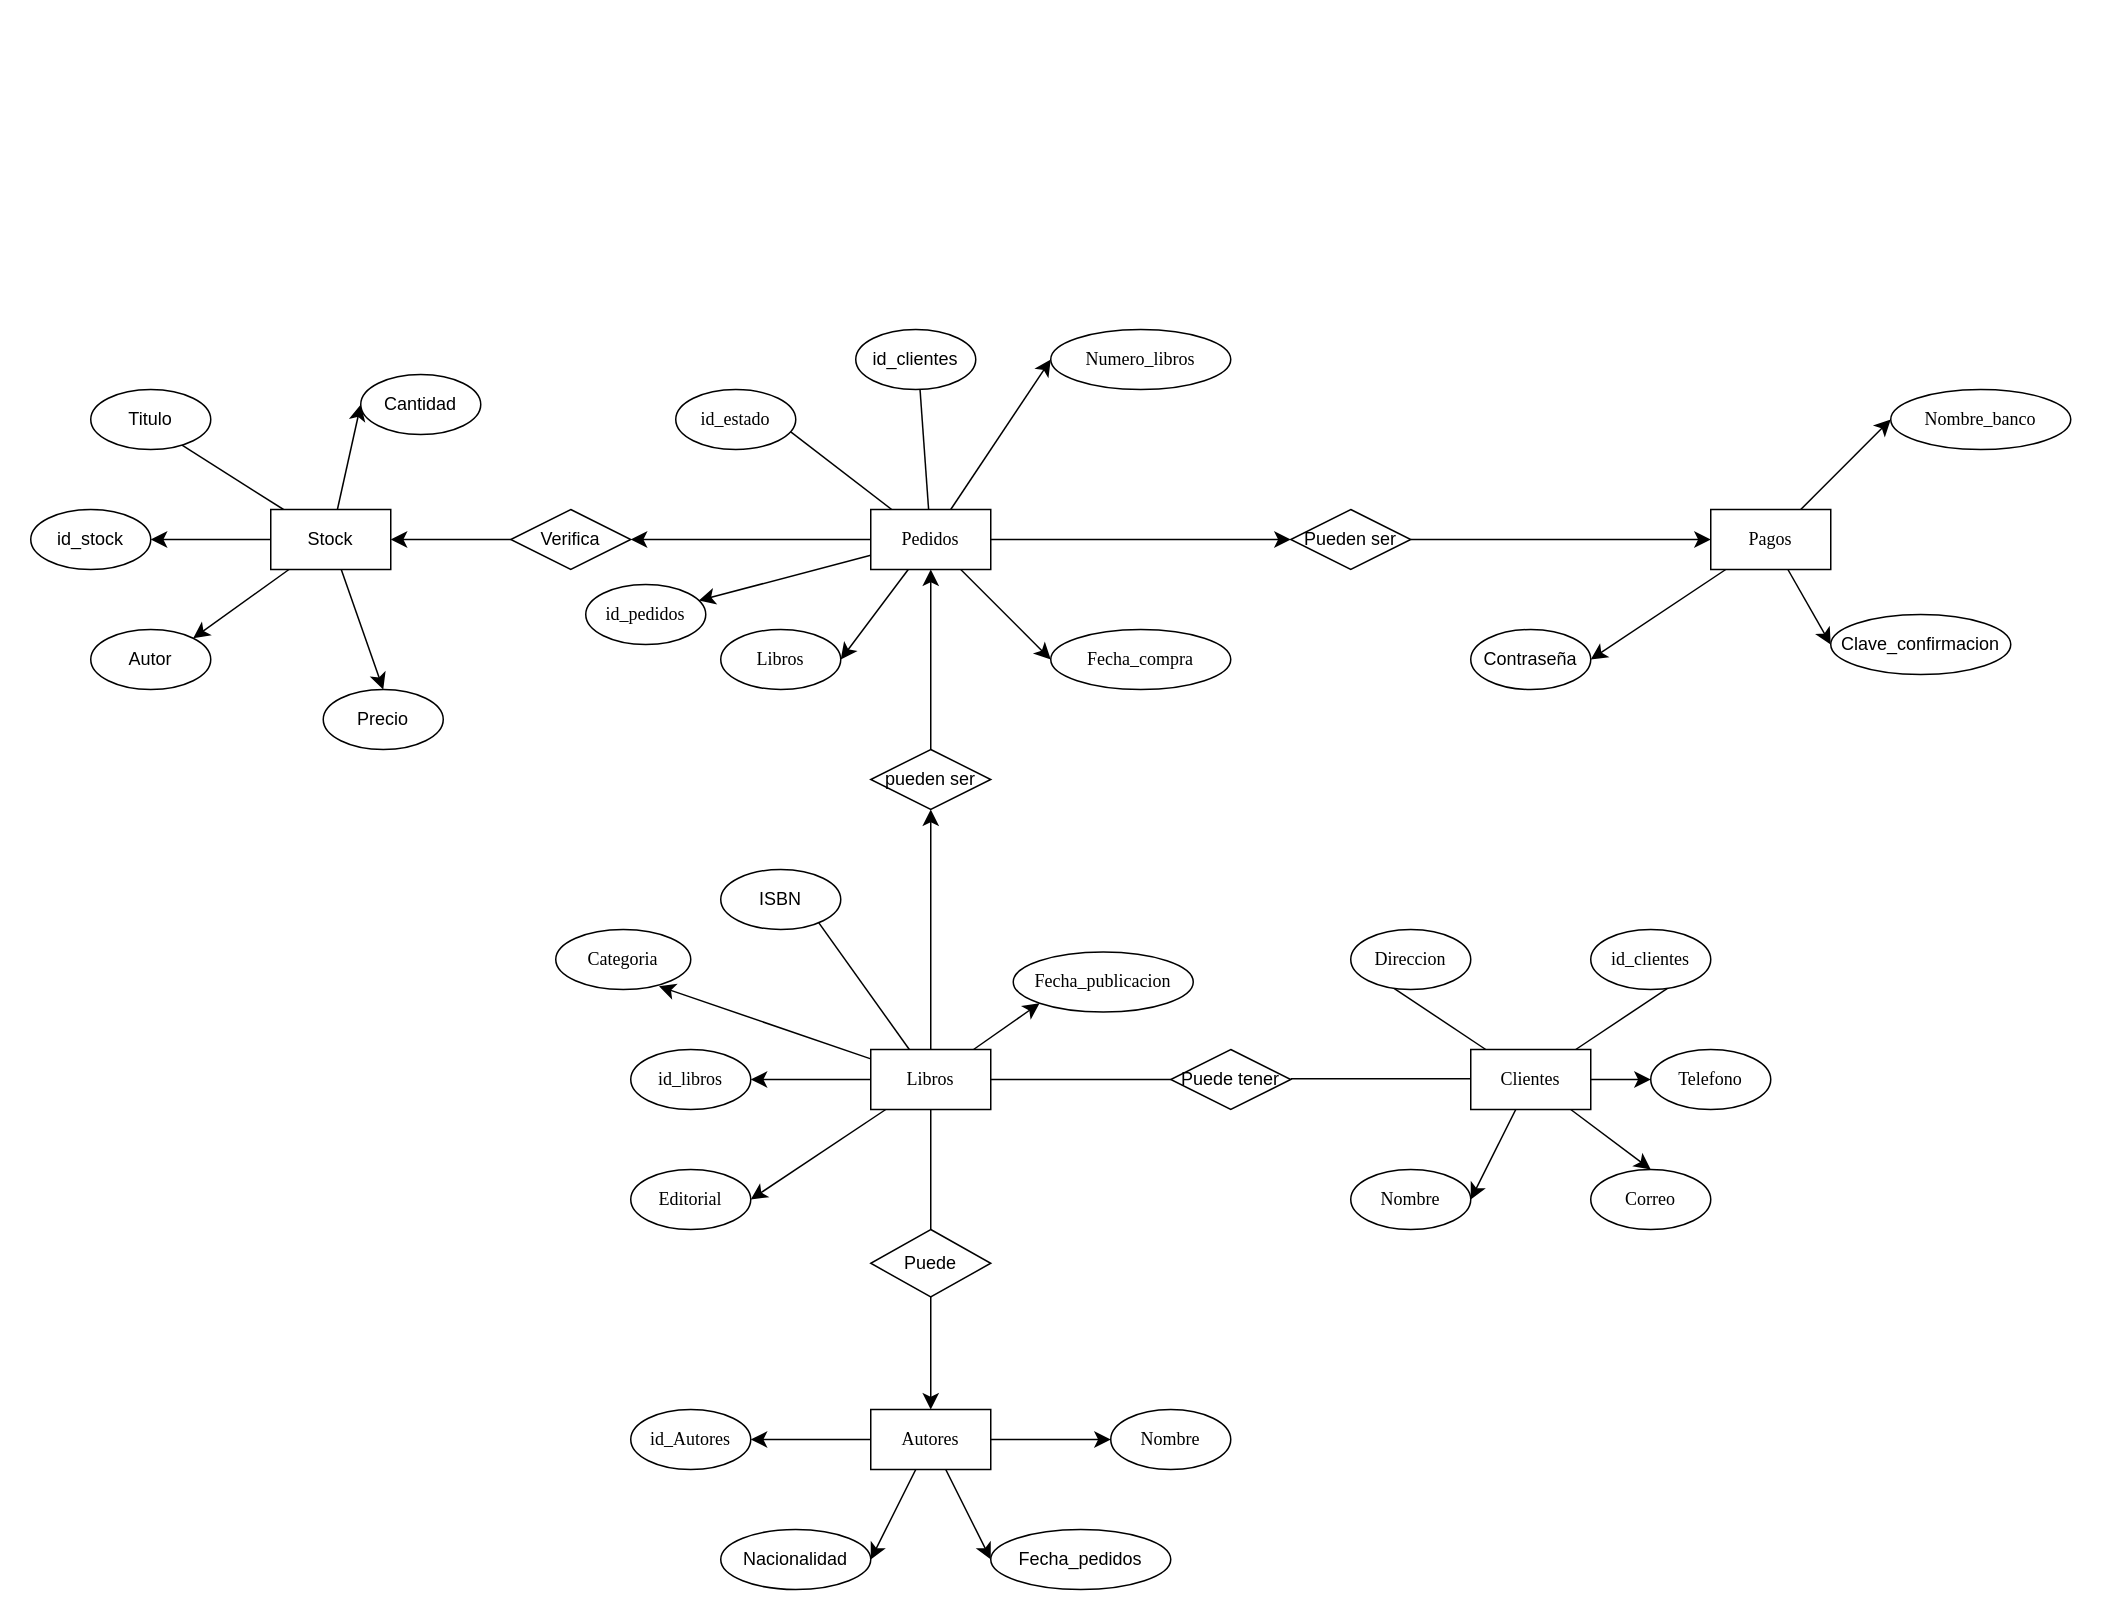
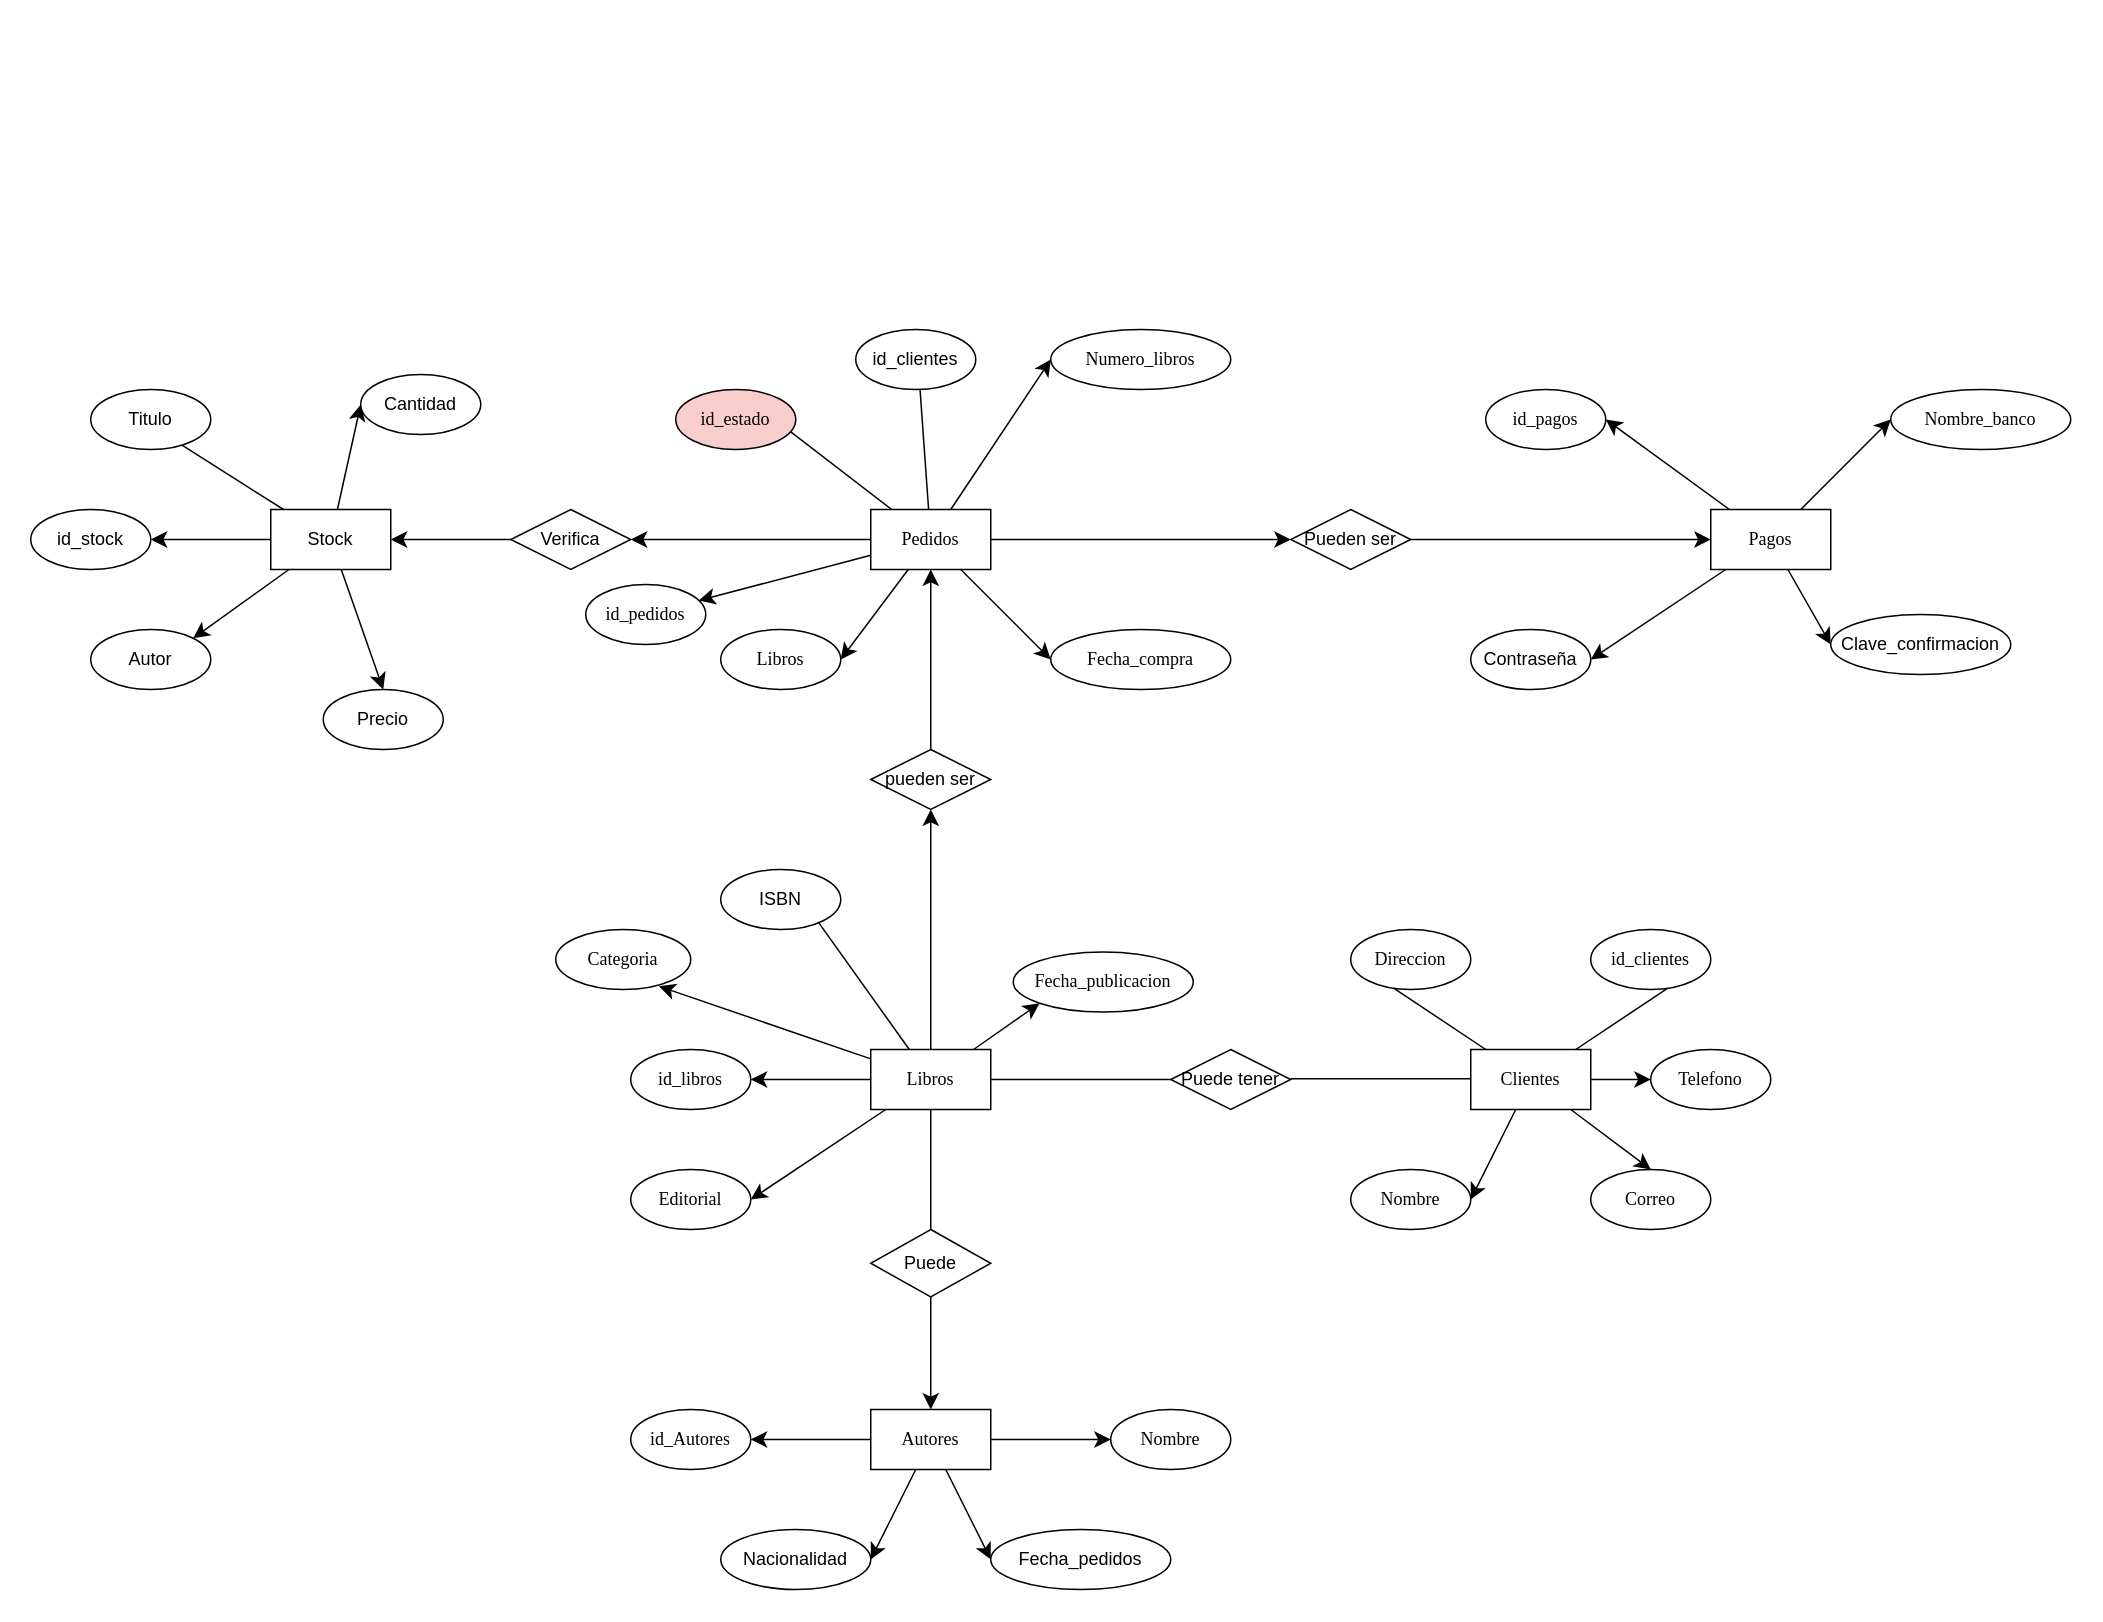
- <mxCell id="43" value="id_estado" style="ellipse;whiteSpace=wrap;html=1;hachureGap=4;fontFamily=Architects Daughter;fontSource=https%3A%2F%2Ffonts.googleapis.com%2Fcss%3Ffamily%3DArchitects%2BDaughter;" parent="1" vertex="1"><mxGeometry x="450" y="259" width="80" height="40" as="geometry" /></mxCell>
+ <mxCell id="43" value="id_estado" style="ellipse;whiteSpace=wrap;html=1;hachureGap=4;fontFamily=Architects Daughter;fontSource=https%3A%2F%2Ffonts.googleapis.com%2Fcss%3Ffamily%3DArchitects%2BDaughter;fillColor=#f8cecc;" parent="1" vertex="1"><mxGeometry x="450" y="259" width="80" height="40" as="geometry" /></mxCell>
+ <mxCell id="51" value="id_pagos" style="ellipse;whiteSpace=wrap;html=1;hachureGap=4;fontFamily=Architects Daughter;fontSource=https%3A%2F%2Ffonts.googleapis.com%2Fcss%3Ffamily%3DArchitects%2BDaughter;" parent="1" vertex="1"><mxGeometry x="990" y="259" width="80" height="40" as="geometry" /></mxCell>
+ <mxCell id="46" style="edgeStyle=none;curved=1;rounded=0;orthogonalLoop=1;jettySize=auto;html=1;entryX=1;entryY=0.5;entryDx=0;entryDy=0;fontSize=12;startSize=8;endSize=8;" parent="1" source="50" target="51" edge="1"><mxGeometry relative="1" as="geometry" /></mxCell>
